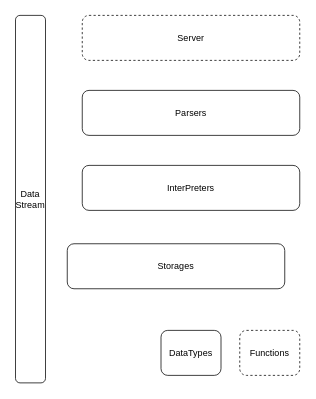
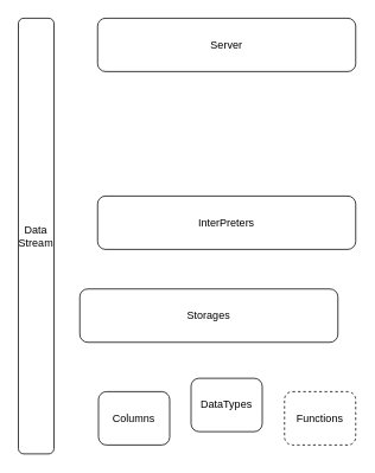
- <mxCell id="3" value="Server" style="rounded=1;whiteSpace=wrap;html=1;dashed=1;" vertex="1" parent="1"><mxGeometry x="109" y="20" width="290" height="60" as="geometry" /></mxCell>
+ <mxCell id="3" value="Server" style="rounded=1;whiteSpace=wrap;html=1;" vertex="1" parent="1"><mxGeometry x="109" y="20" width="290" height="60" as="geometry" /></mxCell>
- <mxCell id="4" value="Parsers" style="rounded=1;whiteSpace=wrap;html=1;" vertex="1" parent="1"><mxGeometry x="109" y="120" width="290" height="60" as="geometry" /></mxCell>
+ <mxCell id="7" value="Columns" style="rounded=1;whiteSpace=wrap;html=1;" vertex="1" parent="1"><mxGeometry x="110" y="440" width="80" height="60" as="geometry" /></mxCell>
- <mxCell id="8" value="DataTypes" style="rounded=1;whiteSpace=wrap;html=1;" vertex="1" parent="1"><mxGeometry x="214" y="440" width="80" height="60" as="geometry" /></mxCell>
+ <mxCell id="8" value="DataTypes" style="rounded=1;whiteSpace=wrap;html=1;" vertex="1" parent="1"><mxGeometry x="214" y="425" width="80" height="60" as="geometry" /></mxCell>
